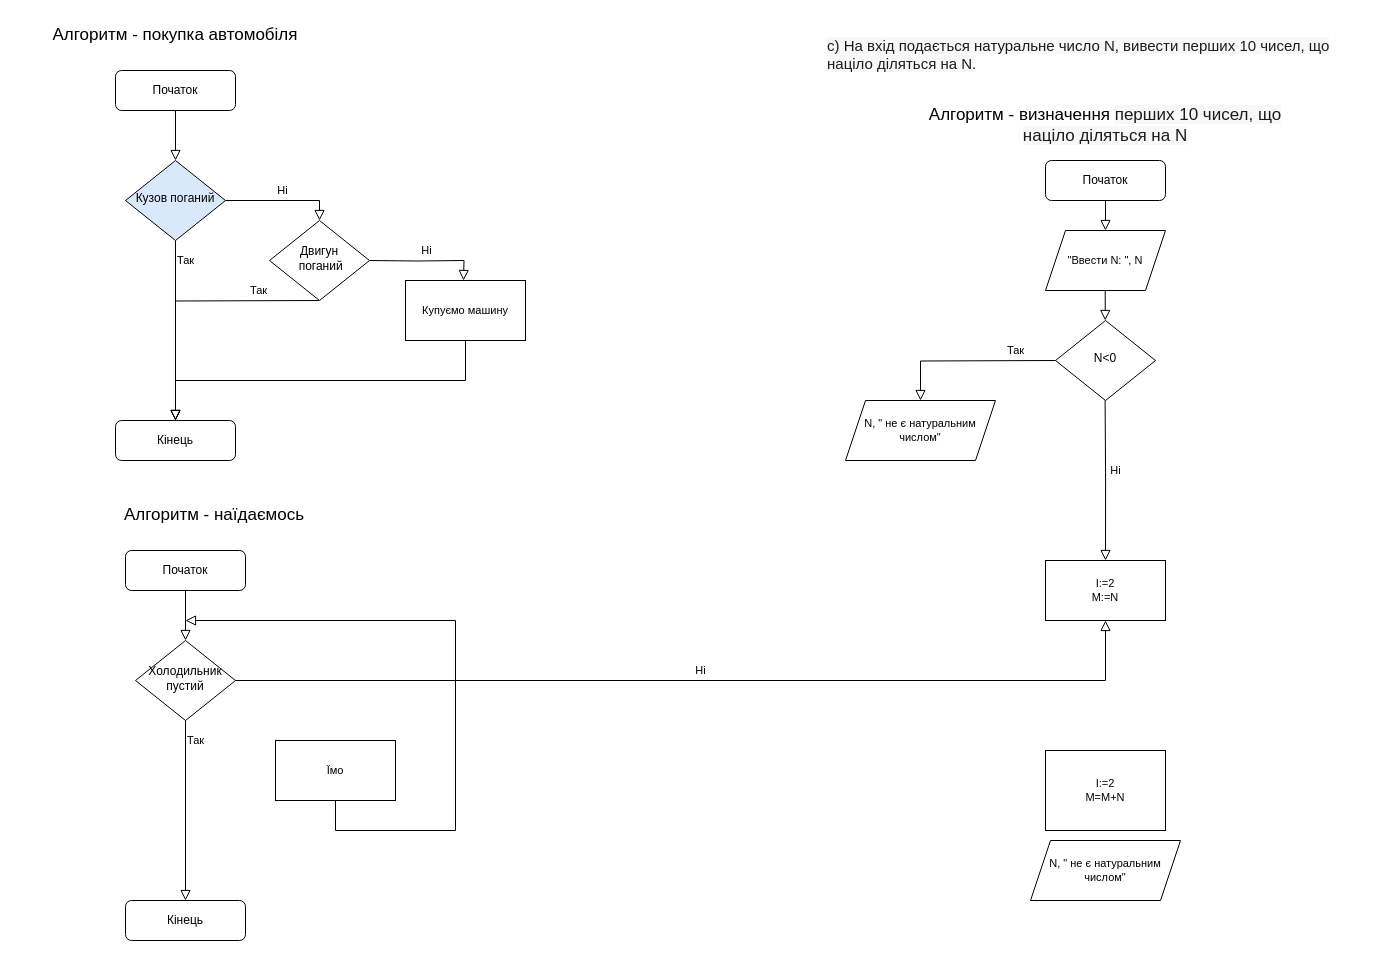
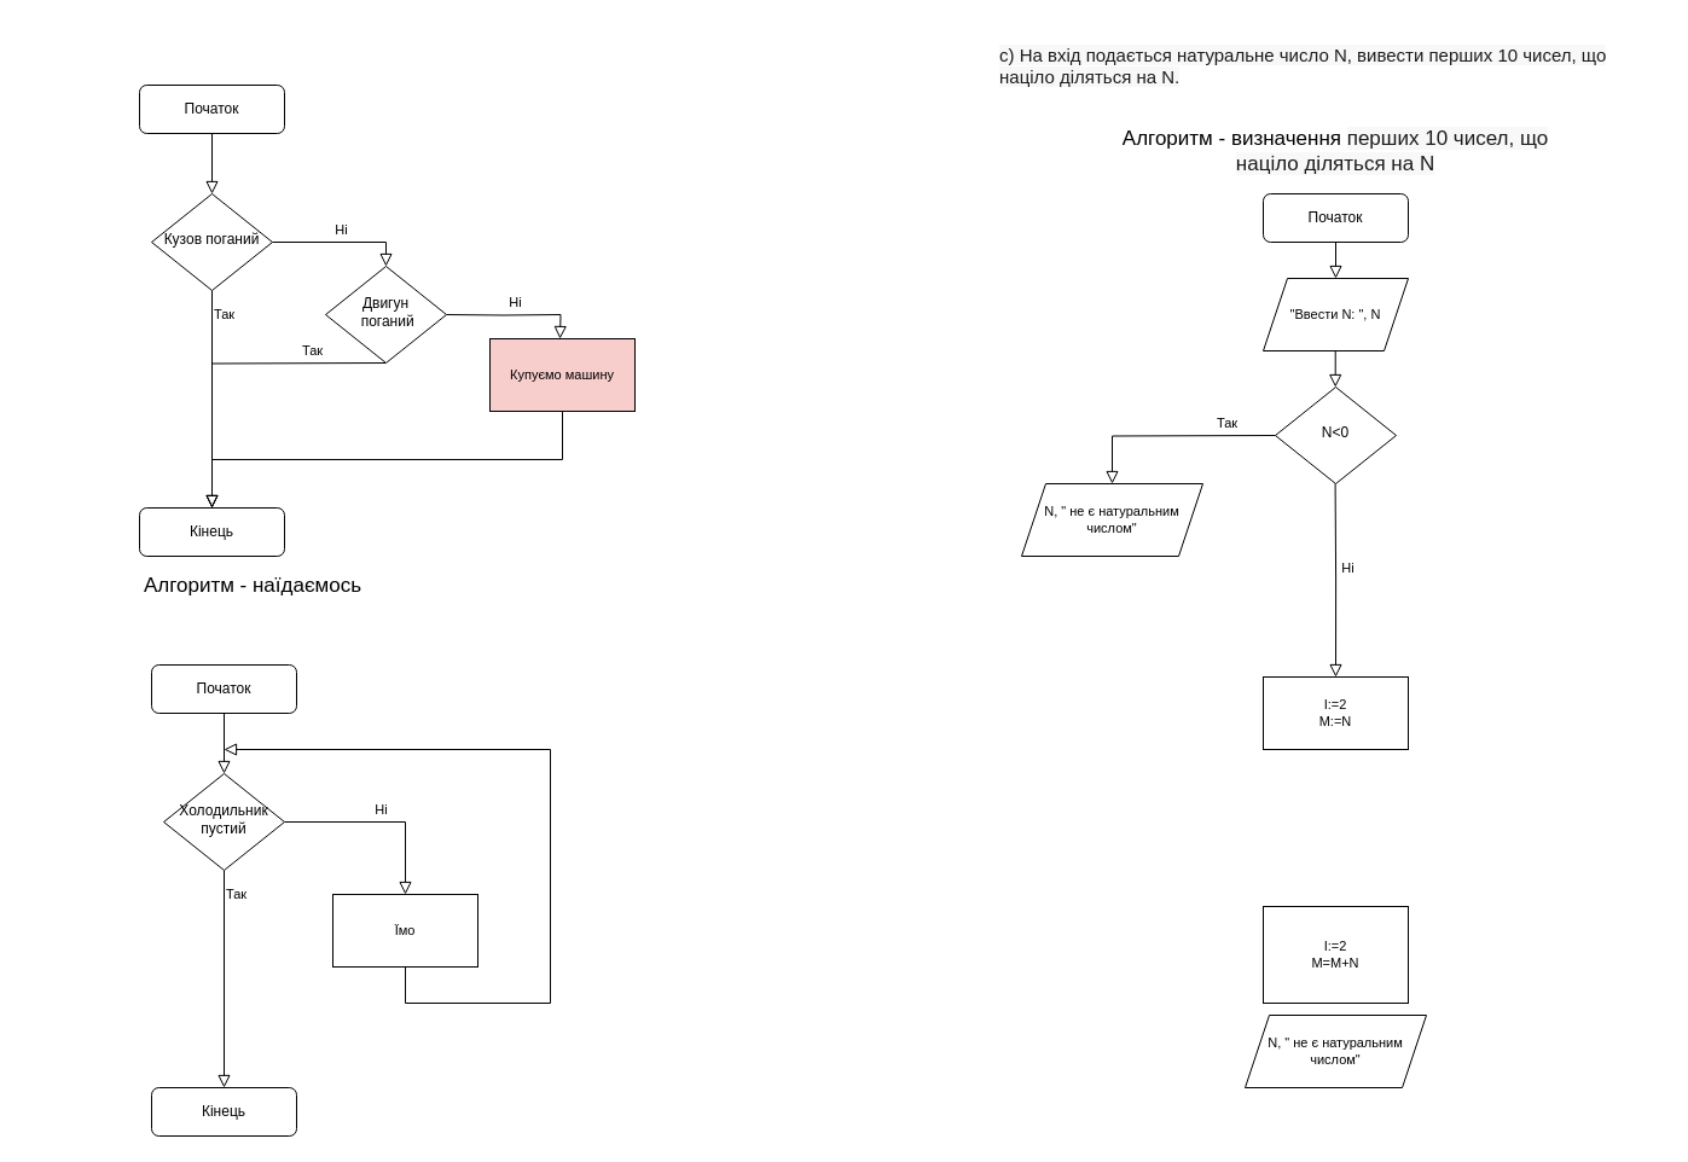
- <mxCell id="8" value="Алгоритм - покупка автомобіля" style="text;html=1;strokeColor=none;fillColor=none;align=center;verticalAlign=middle;whiteSpace=wrap;rounded=0;fontSize=17;" vertex="1" parent="1"><mxGeometry x="20" y="20" width="310" height="30" as="geometry" /></mxCell>
- <mxCell id="6" value="Кузов поганий" style="rhombus;whiteSpace=wrap;html=1;shadow=0;fontFamily=Helvetica;fontSize=12;align=center;strokeWidth=1;spacing=6;spacingTop=-4;fillColor=#dae8fc;" parent="1" vertex="1"><mxGeometry x="125" y="160" width="100" height="80" as="geometry" /></mxCell>
+ <mxCell id="6" value="Кузов поганий" style="rhombus;whiteSpace=wrap;html=1;shadow=0;fontFamily=Helvetica;fontSize=12;align=center;strokeWidth=1;spacing=6;spacingTop=-4;" parent="1" vertex="1"><mxGeometry x="125" y="160" width="100" height="80" as="geometry" /></mxCell>
- <mxCell id="12" value="Купуємо машину" style="rounded=0;whiteSpace=wrap;html=1;fontFamily=Helvetica;fontSize=11;" vertex="1" parent="1"><mxGeometry x="405" y="280" width="120" height="60" as="geometry" /></mxCell>
+ <mxCell id="12" value="Купуємо машину" style="rounded=0;whiteSpace=wrap;html=1;fontFamily=Helvetica;fontSize=11;fillColor=#f8cecc;" vertex="1" parent="1"><mxGeometry x="405" y="280" width="120" height="60" as="geometry" /></mxCell>
- <mxCell id="14" value="Алгоритм - наїдаємось" style="text;html=1;strokeColor=none;fillColor=none;align=center;verticalAlign=middle;whiteSpace=wrap;rounded=0;fontSize=17;" vertex="1" parent="1"><mxGeometry x="59" y="500" width="310" height="30" as="geometry" /></mxCell>
+ <mxCell id="14" value="Алгоритм - наїдаємось" style="text;html=1;strokeColor=none;fillColor=none;align=center;verticalAlign=middle;whiteSpace=wrap;rounded=0;fontSize=17;" vertex="1" parent="1"><mxGeometry x="54" y="470" width="310" height="30" as="geometry" /></mxCell>
- <mxCell id="18" value="Ні" style="edgeStyle=orthogonalEdgeStyle;rounded=0;html=1;jettySize=auto;orthogonalLoop=1;fontSize=11;endArrow=block;endFill=0;endSize=8;strokeWidth=1;shadow=0;labelBackgroundColor=none;" edge="1" parent="1" source="19" target="33"><mxGeometry y="10" relative="1" as="geometry"><mxPoint as="offset" /><mxPoint x="329" y="700" as="targetPoint" /></mxGeometry></mxCell>
+ <mxCell id="18" value="Ні" style="edgeStyle=orthogonalEdgeStyle;rounded=0;html=1;jettySize=auto;orthogonalLoop=1;fontSize=11;endArrow=block;endFill=0;endSize=8;strokeWidth=1;shadow=0;labelBackgroundColor=none;entryX=0.5;entryY=0;entryDx=0;entryDy=0;" edge="1" parent="1" source="19" target="21"><mxGeometry y="10" relative="1" as="geometry"><mxPoint as="offset" /><mxPoint x="329" y="700" as="targetPoint" /></mxGeometry></mxCell>
